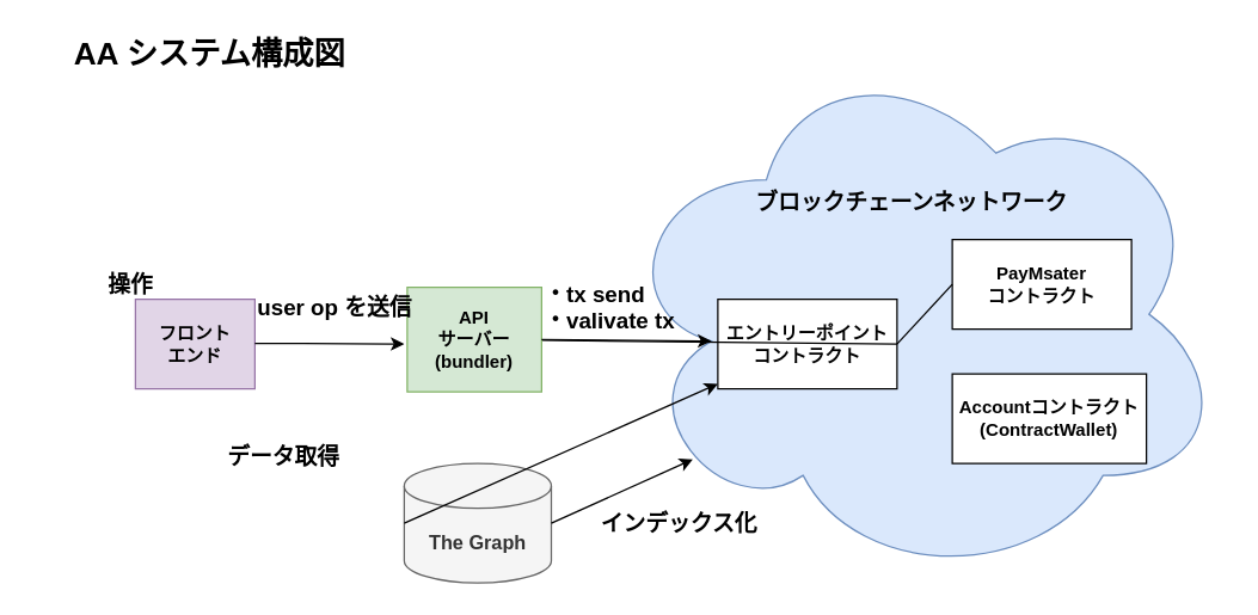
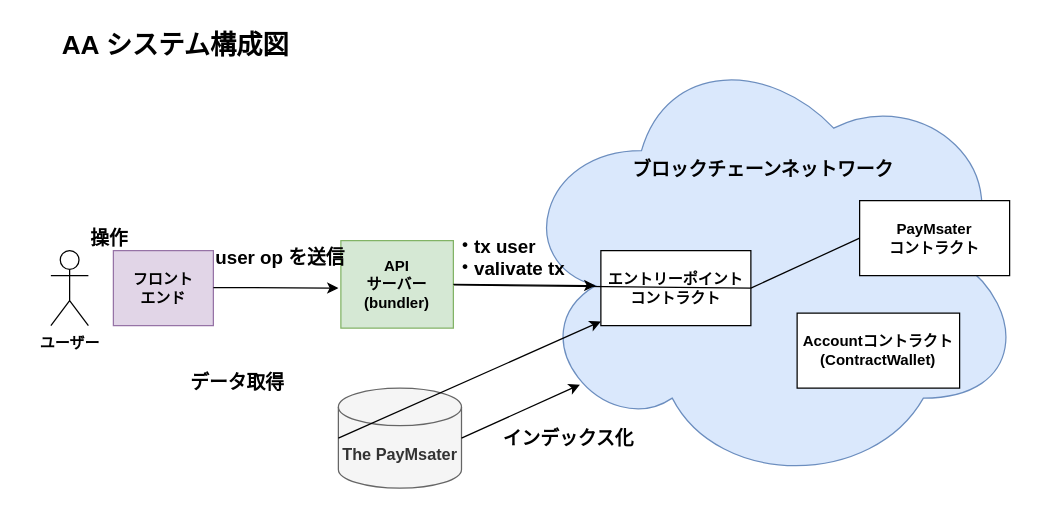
- <mxCell id="7" value="PayMsater&lt;br&gt;コントラクト" style="rounded=0;whiteSpace=wrap;html=1;fontStyle=1" vertex="1" parent="1"><mxGeometry x="637" y="160" width="120" height="60" as="geometry" /></mxCell>
+ <mxCell id="7" value="PayMsater&lt;br&gt;コントラクト" style="rounded=0;whiteSpace=wrap;html=1;fontStyle=1" vertex="1" parent="1"><mxGeometry x="687" y="160" width="120" height="60" as="geometry" /></mxCell>
- <mxCell id="15" value="・tx send&lt;br&gt;・valivate tx" style="text;html=1;strokeColor=none;fillColor=none;align=left;verticalAlign=middle;whiteSpace=wrap;rounded=0;fontStyle=1;fontSize=15;" vertex="1" parent="1"><mxGeometry x="362" y="190" width="110" height="30" as="geometry" /></mxCell>
+ <mxCell id="15" value="・tx user&lt;br&gt;・valivate tx" style="text;html=1;strokeColor=none;fillColor=none;align=left;verticalAlign=middle;whiteSpace=wrap;rounded=0;fontStyle=1;fontSize=15;" vertex="1" parent="1"><mxGeometry x="362" y="190" width="110" height="30" as="geometry" /></mxCell>
+ <mxCell id="2" value="&lt;b&gt;ユーザー&lt;/b&gt;" style="shape=umlActor;verticalLabelPosition=bottom;verticalAlign=top;html=1;outlineConnect=0;" vertex="1" parent="1"><mxGeometry x="40" y="200" width="30" height="60" as="geometry" /></mxCell>
- <mxCell id="18" value="&lt;b&gt;&lt;font style=&quot;font-size: 13px;&quot;&gt;The Graph&lt;/font&gt;&lt;/b&gt;" style="shape=cylinder3;whiteSpace=wrap;html=1;boundedLbl=1;backgroundOutline=1;size=15;fillColor=#f5f5f5;strokeColor=#666666;fontColor=#333333;" vertex="1" parent="1"><mxGeometry x="270" y="310" width="98.5" height="80" as="geometry" /></mxCell>
+ <mxCell id="18" value="&lt;b&gt;&lt;font style=&quot;font-size: 13px;&quot;&gt;The PayMsater&lt;/font&gt;&lt;/b&gt;" style="shape=cylinder3;whiteSpace=wrap;html=1;boundedLbl=1;backgroundOutline=1;size=15;fillColor=#f5f5f5;strokeColor=#666666;fontColor=#333333;" vertex="1" parent="1"><mxGeometry x="270" y="310" width="98.5" height="80" as="geometry" /></mxCell>
